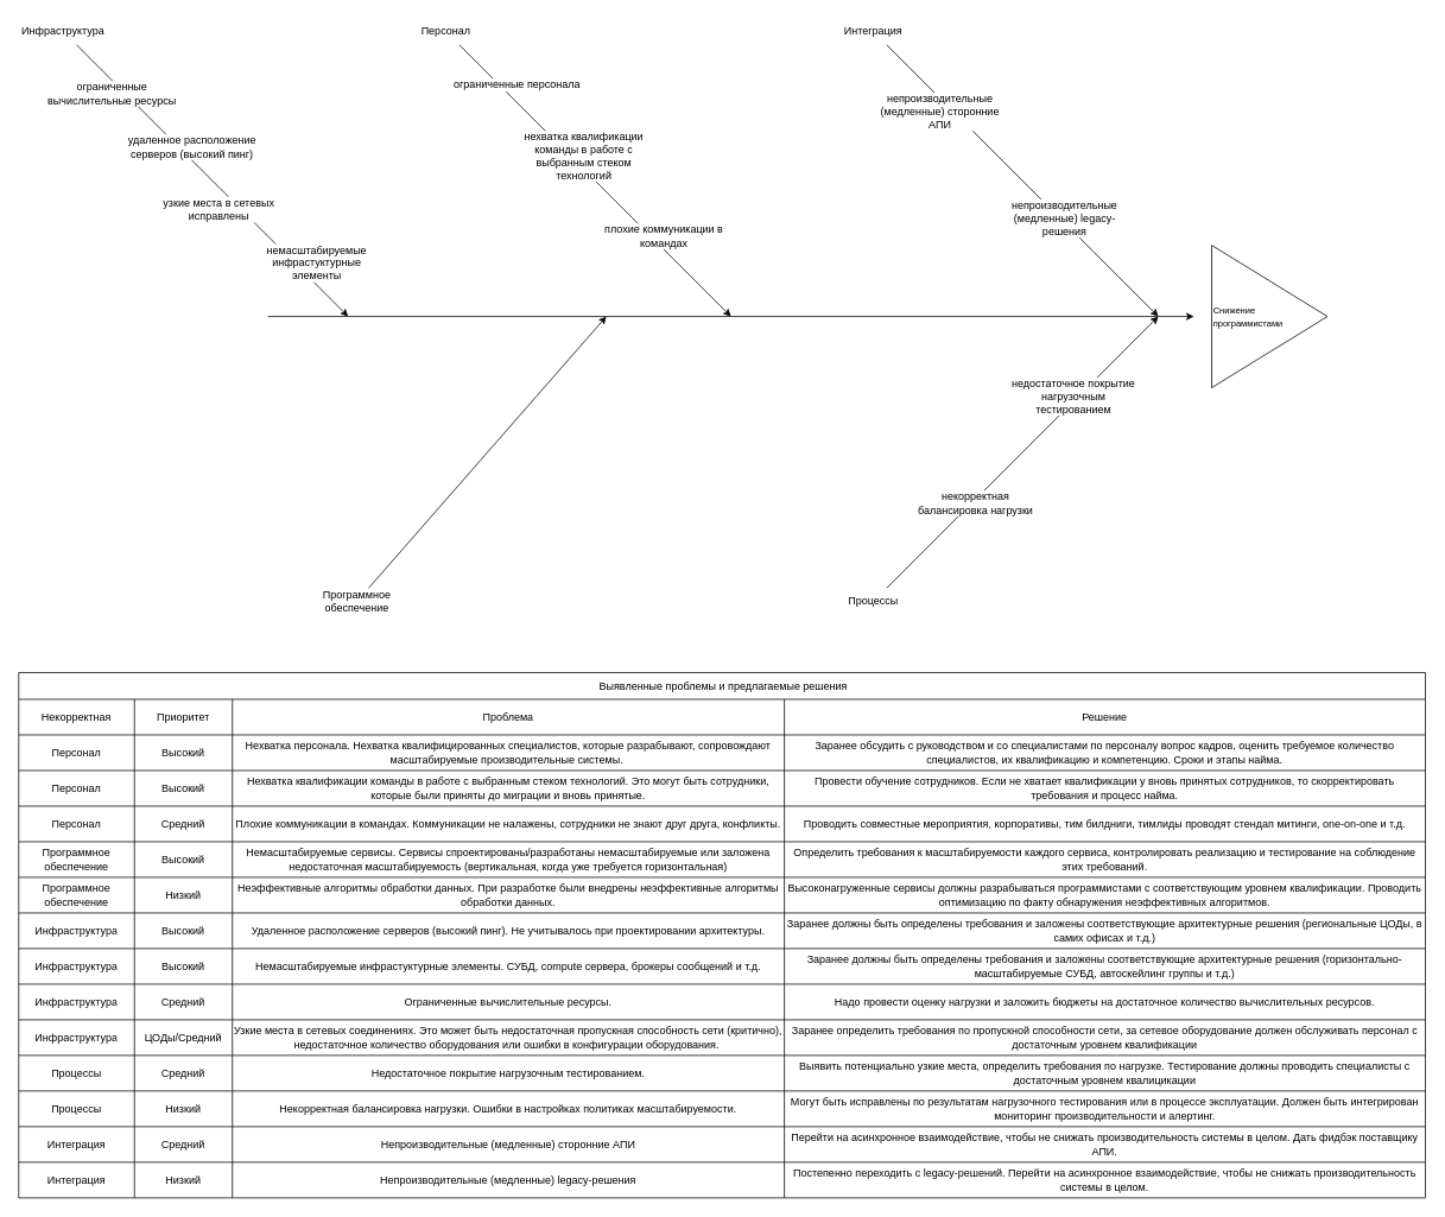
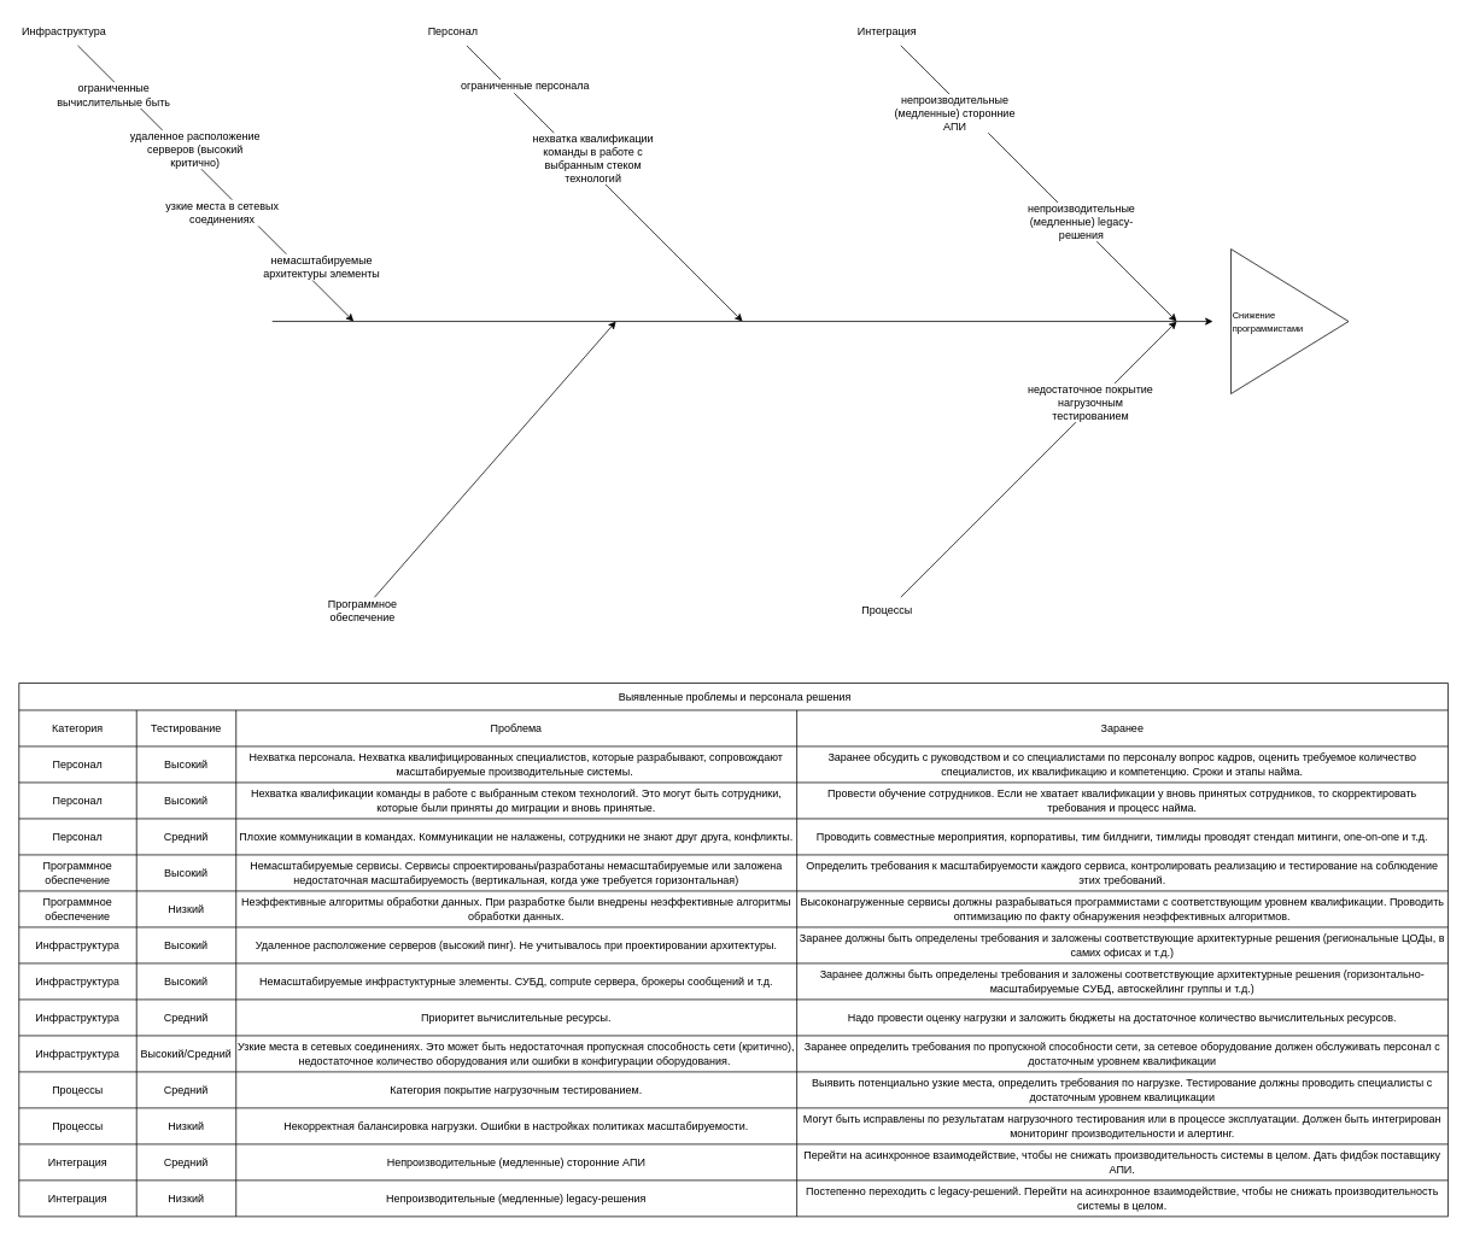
- <mxCell id="19" value="ограниченные вычислительные ресурсы" style="text;html=1;align=center;verticalAlign=middle;whiteSpace=wrap;rounded=0;labelBackgroundColor=default;" vertex="1" parent="1"><mxGeometry x="50" y="65" width="150" height="80" as="geometry" /></mxCell>
+ <mxCell id="19" value="ограниченные вычислительные быть" style="text;html=1;align=center;verticalAlign=middle;whiteSpace=wrap;rounded=0;labelBackgroundColor=default;" vertex="1" parent="1"><mxGeometry x="50" y="65" width="150" height="80" as="geometry" /></mxCell>
- <mxCell id="23" value="удаленное расположение серверов (высокий пинг)" style="text;html=1;align=center;verticalAlign=middle;whiteSpace=wrap;rounded=0;labelBackgroundColor=default;" vertex="1" parent="1"><mxGeometry x="140" y="125" width="150" height="80" as="geometry" /></mxCell>
+ <mxCell id="23" value="удаленное расположение серверов (высокий критично)" style="text;html=1;align=center;verticalAlign=middle;whiteSpace=wrap;rounded=0;labelBackgroundColor=default;" vertex="1" parent="1"><mxGeometry x="140" y="125" width="150" height="80" as="geometry" /></mxCell>
- <mxCell id="14" value="узкие места в сетевых исправлены" style="text;html=1;align=center;verticalAlign=middle;whiteSpace=wrap;rounded=0;labelBackgroundColor=default;" vertex="1" parent="1"><mxGeometry x="170" y="195" width="150" height="80" as="geometry" /></mxCell>
+ <mxCell id="14" value="узкие места в сетевых соединениях" style="text;html=1;align=center;verticalAlign=middle;whiteSpace=wrap;rounded=0;labelBackgroundColor=default;" vertex="1" parent="1"><mxGeometry x="170" y="195" width="150" height="80" as="geometry" /></mxCell>
- <mxCell id="21" value="плохие коммуникации в командах" style="text;html=1;align=center;verticalAlign=middle;whiteSpace=wrap;rounded=0;labelBackgroundColor=default;" vertex="1" parent="1"><mxGeometry x="670" y="225" width="150" height="80" as="geometry" /></mxCell>
- <mxCell id="95" value="немасштабируемые инфрастуктурные элементы" style="text;html=1;align=center;verticalAlign=middle;whiteSpace=wrap;rounded=0;labelBackgroundColor=default;" vertex="1" parent="1"><mxGeometry x="280" y="255" width="150" height="80" as="geometry" /></mxCell>
+ <mxCell id="95" value="немасштабируемые архитектуры элементы" style="text;html=1;align=center;verticalAlign=middle;whiteSpace=wrap;rounded=0;labelBackgroundColor=default;" vertex="1" parent="1"><mxGeometry x="280" y="255" width="150" height="80" as="geometry" /></mxCell>
- <mxCell id="16" value="некорректная балансировка нагрузки" style="text;html=1;align=center;verticalAlign=middle;whiteSpace=wrap;rounded=0;labelBackgroundColor=default;" vertex="1" parent="1"><mxGeometry x="1020" y="525" width="150" height="80" as="geometry" /></mxCell>
- <mxCell id="24" value=" Выявленные проблемы и предлагаемые решения" style="shape=table;startSize=30;container=1;collapsible=0;childLayout=tableLayout;strokeColor=default;fontSize=12;" vertex="1" parent="1"><mxGeometry x="20" y="755" width="1580" height="590" as="geometry" /></mxCell>
+ <mxCell id="24" value=" Выявленные проблемы и персонала решения" style="shape=table;startSize=30;container=1;collapsible=0;childLayout=tableLayout;strokeColor=default;fontSize=12;" vertex="1" parent="1"><mxGeometry x="20" y="755" width="1580" height="590" as="geometry" /></mxCell>
- <mxCell id="26" value="Некорректная" style="shape=partialRectangle;html=1;whiteSpace=wrap;connectable=0;strokeColor=inherit;overflow=hidden;fillColor=none;top=0;left=0;bottom=0;right=0;pointerEvents=1;fontSize=12;" vertex="1" parent="25"><mxGeometry width="130" height="40" as="geometry"><mxRectangle width="130" height="40" as="alternateBounds" /></mxGeometry></mxCell>
+ <mxCell id="26" value="Категория" style="shape=partialRectangle;html=1;whiteSpace=wrap;connectable=0;strokeColor=inherit;overflow=hidden;fillColor=none;top=0;left=0;bottom=0;right=0;pointerEvents=1;fontSize=12;" vertex="1" parent="25"><mxGeometry width="130" height="40" as="geometry"><mxRectangle width="130" height="40" as="alternateBounds" /></mxGeometry></mxCell>
- <mxCell id="27" value="Приоритет" style="shape=partialRectangle;html=1;whiteSpace=wrap;connectable=0;strokeColor=inherit;overflow=hidden;fillColor=none;top=0;left=0;bottom=0;right=0;pointerEvents=1;fontSize=12;" vertex="1" parent="25"><mxGeometry x="130" width="110" height="40" as="geometry"><mxRectangle width="110" height="40" as="alternateBounds" /></mxGeometry></mxCell>
+ <mxCell id="27" value="Тестирование" style="shape=partialRectangle;html=1;whiteSpace=wrap;connectable=0;strokeColor=inherit;overflow=hidden;fillColor=none;top=0;left=0;bottom=0;right=0;pointerEvents=1;fontSize=12;" vertex="1" parent="25"><mxGeometry x="130" width="110" height="40" as="geometry"><mxRectangle width="110" height="40" as="alternateBounds" /></mxGeometry></mxCell>
- <mxCell id="29" value="Решение" style="shape=partialRectangle;html=1;whiteSpace=wrap;connectable=0;strokeColor=inherit;overflow=hidden;fillColor=none;top=0;left=0;bottom=0;right=0;pointerEvents=1;fontSize=12;" vertex="1" parent="25"><mxGeometry x="860" width="720" height="40" as="geometry"><mxRectangle width="720" height="40" as="alternateBounds" /></mxGeometry></mxCell>
+ <mxCell id="29" value="Заранее" style="shape=partialRectangle;html=1;whiteSpace=wrap;connectable=0;strokeColor=inherit;overflow=hidden;fillColor=none;top=0;left=0;bottom=0;right=0;pointerEvents=1;fontSize=12;" vertex="1" parent="25"><mxGeometry x="860" width="720" height="40" as="geometry"><mxRectangle width="720" height="40" as="alternateBounds" /></mxGeometry></mxCell>
- <mxCell id="68" value="&lt;span style=&quot;background-color: rgb(255, 255, 255);&quot;&gt;Ограниченные вычислительные ресурсы.&lt;/span&gt;" style="shape=partialRectangle;html=1;whiteSpace=wrap;connectable=0;strokeColor=inherit;overflow=hidden;fillColor=none;top=0;left=0;bottom=0;right=0;pointerEvents=1;fontSize=12;" vertex="1" parent="65"><mxGeometry x="240" width="620" height="40" as="geometry"><mxRectangle width="620" height="40" as="alternateBounds" /></mxGeometry></mxCell>
+ <mxCell id="68" value="&lt;span style=&quot;background-color: rgb(255, 255, 255);&quot;&gt;Приоритет вычислительные ресурсы.&lt;/span&gt;" style="shape=partialRectangle;html=1;whiteSpace=wrap;connectable=0;strokeColor=inherit;overflow=hidden;fillColor=none;top=0;left=0;bottom=0;right=0;pointerEvents=1;fontSize=12;" vertex="1" parent="65"><mxGeometry x="240" width="620" height="40" as="geometry"><mxRectangle width="620" height="40" as="alternateBounds" /></mxGeometry></mxCell>
- <mxCell id="72" value="ЦОДы/Средний" style="shape=partialRectangle;html=1;whiteSpace=wrap;connectable=0;strokeColor=inherit;overflow=hidden;fillColor=none;top=0;left=0;bottom=0;right=0;pointerEvents=1;fontSize=12;" vertex="1" parent="70"><mxGeometry x="130" width="110" height="40" as="geometry"><mxRectangle width="110" height="40" as="alternateBounds" /></mxGeometry></mxCell>
+ <mxCell id="72" value="Высокий/Средний" style="shape=partialRectangle;html=1;whiteSpace=wrap;connectable=0;strokeColor=inherit;overflow=hidden;fillColor=none;top=0;left=0;bottom=0;right=0;pointerEvents=1;fontSize=12;" vertex="1" parent="70"><mxGeometry x="130" width="110" height="40" as="geometry"><mxRectangle width="110" height="40" as="alternateBounds" /></mxGeometry></mxCell>
- <mxCell id="78" value="&lt;span style=&quot;background-color: rgb(255, 255, 255);&quot;&gt;Недостаточное покрытие нагрузочным тестированием.&lt;/span&gt;" style="shape=partialRectangle;html=1;whiteSpace=wrap;connectable=0;strokeColor=inherit;overflow=hidden;fillColor=none;top=0;left=0;bottom=0;right=0;pointerEvents=1;fontSize=12;" vertex="1" parent="75"><mxGeometry x="240" width="620" height="40" as="geometry"><mxRectangle width="620" height="40" as="alternateBounds" /></mxGeometry></mxCell>
+ <mxCell id="78" value="&lt;span style=&quot;background-color: rgb(255, 255, 255);&quot;&gt;Категория покрытие нагрузочным тестированием.&lt;/span&gt;" style="shape=partialRectangle;html=1;whiteSpace=wrap;connectable=0;strokeColor=inherit;overflow=hidden;fillColor=none;top=0;left=0;bottom=0;right=0;pointerEvents=1;fontSize=12;" vertex="1" parent="75"><mxGeometry x="240" width="620" height="40" as="geometry"><mxRectangle width="620" height="40" as="alternateBounds" /></mxGeometry></mxCell>
